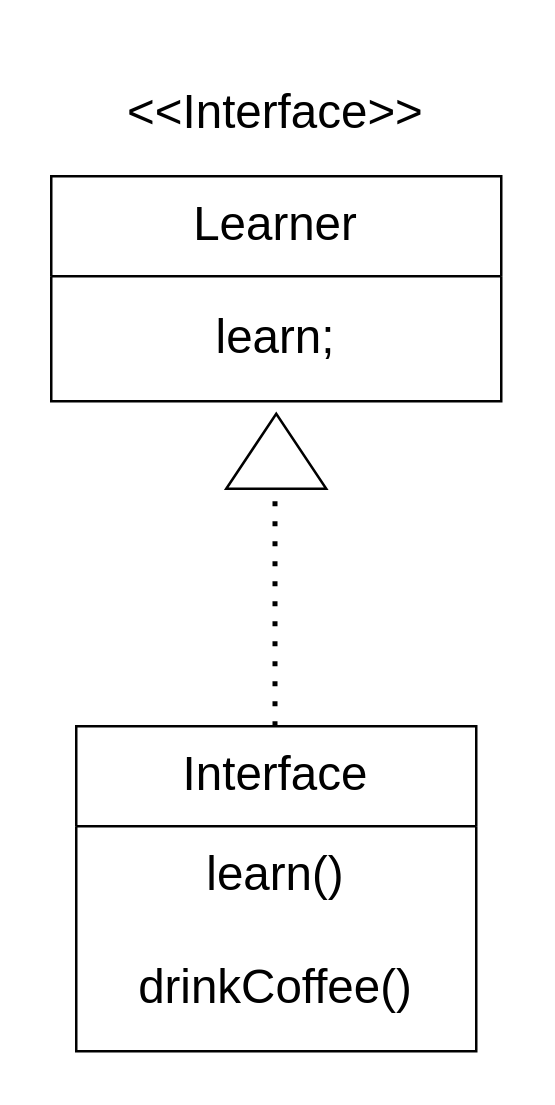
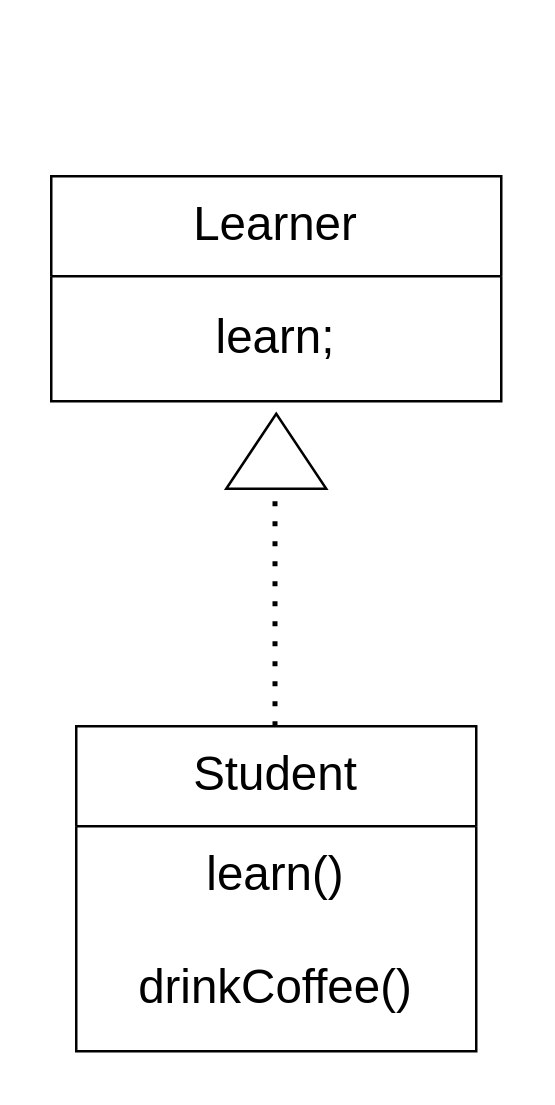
- <mxCell id="4" value="&lt;font style=&quot;font-size: 19px;&quot;&gt;&amp;lt;&amp;lt;Interface&amp;gt;&amp;gt;&lt;/font&gt;" style="text;strokeColor=none;align=center;fillColor=none;html=1;verticalAlign=middle;whiteSpace=wrap;rounded=0;" vertex="1" parent="1"><mxGeometry x="20" y="20" width="180" height="50" as="geometry" /></mxCell>
- <mxCell id="5" value="&lt;font style=&quot;font-size: 19px;&quot;&gt;Interface&lt;/font&gt;" style="swimlane;fontStyle=0;childLayout=stackLayout;horizontal=1;startSize=40;horizontalStack=0;resizeParent=1;resizeParentMax=0;resizeLast=0;collapsible=1;marginBottom=0;whiteSpace=wrap;html=1;" vertex="1" parent="1"><mxGeometry x="30" y="290" width="160" height="130" as="geometry" /></mxCell>
+ <mxCell id="5" value="&lt;font style=&quot;font-size: 19px;&quot;&gt;Student&lt;/font&gt;" style="swimlane;fontStyle=0;childLayout=stackLayout;horizontal=1;startSize=40;horizontalStack=0;resizeParent=1;resizeParentMax=0;resizeLast=0;collapsible=1;marginBottom=0;whiteSpace=wrap;html=1;" vertex="1" parent="1"><mxGeometry x="30" y="290" width="160" height="130" as="geometry" /></mxCell>
